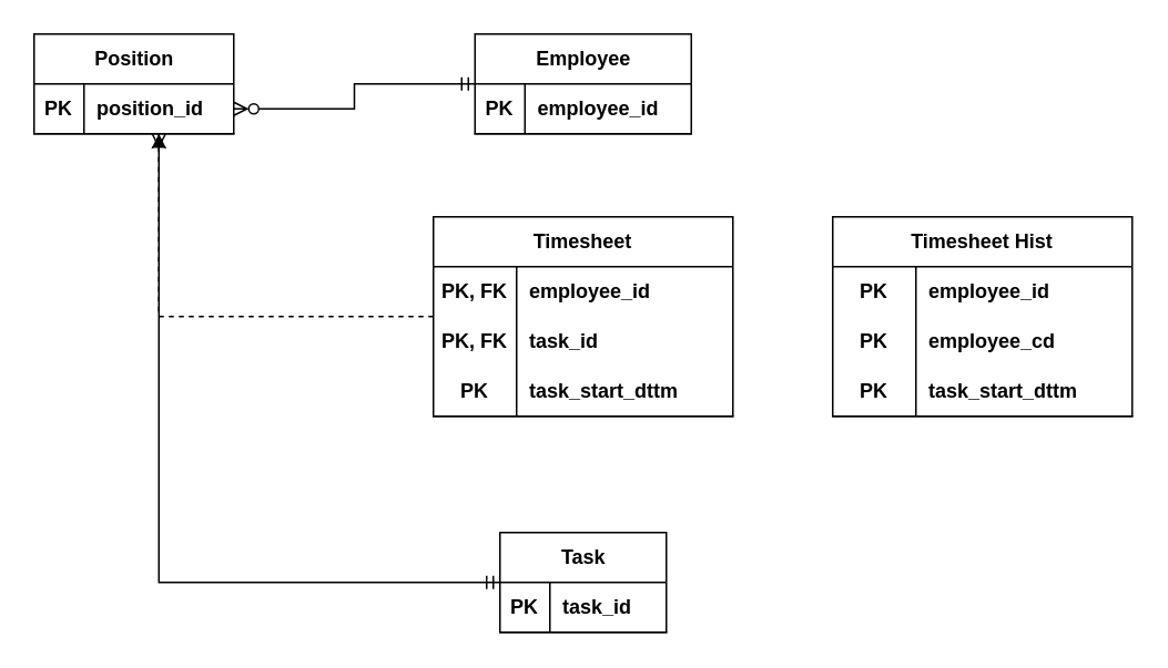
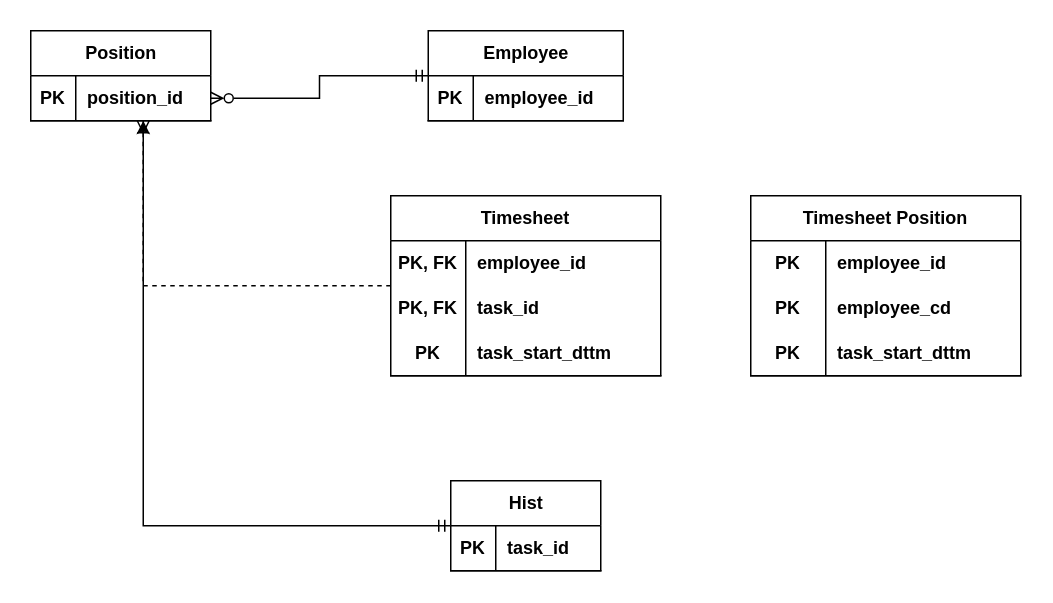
- <mxCell id="26" value="&lt;span style=&quot;text-wrap: nowrap;&quot;&gt;Timesheet Hist&lt;/span&gt;" style="shape=table;startSize=30;container=1;collapsible=1;childLayout=tableLayout;fixedRows=1;rowLines=0;fontStyle=1;align=center;resizeLast=1;html=1;whiteSpace=wrap;" parent="1" vertex="1"><mxGeometry x="500" y="130" width="180" height="120" as="geometry" /></mxCell>
+ <mxCell id="26" value="&lt;span style=&quot;text-wrap: nowrap;&quot;&gt;Timesheet Position&lt;/span&gt;" style="shape=table;startSize=30;container=1;collapsible=1;childLayout=tableLayout;fixedRows=1;rowLines=0;fontStyle=1;align=center;resizeLast=1;html=1;whiteSpace=wrap;" parent="1" vertex="1"><mxGeometry x="500" y="130" width="180" height="120" as="geometry" /></mxCell>
- <mxCell id="12" value="Task" style="shape=table;startSize=30;container=1;collapsible=1;childLayout=tableLayout;fixedRows=1;rowLines=0;fontStyle=1;align=center;resizeLast=1;html=1;" parent="1" vertex="1"><mxGeometry x="300" y="320" width="100" height="60" as="geometry"><mxRectangle x="330" y="320" width="70" height="30" as="alternateBounds" /></mxGeometry></mxCell>
+ <mxCell id="12" value="Hist" style="shape=table;startSize=30;container=1;collapsible=1;childLayout=tableLayout;fixedRows=1;rowLines=0;fontStyle=1;align=center;resizeLast=1;html=1;" parent="1" vertex="1"><mxGeometry x="300" y="320" width="100" height="60" as="geometry"><mxRectangle x="330" y="320" width="70" height="30" as="alternateBounds" /></mxGeometry></mxCell>
